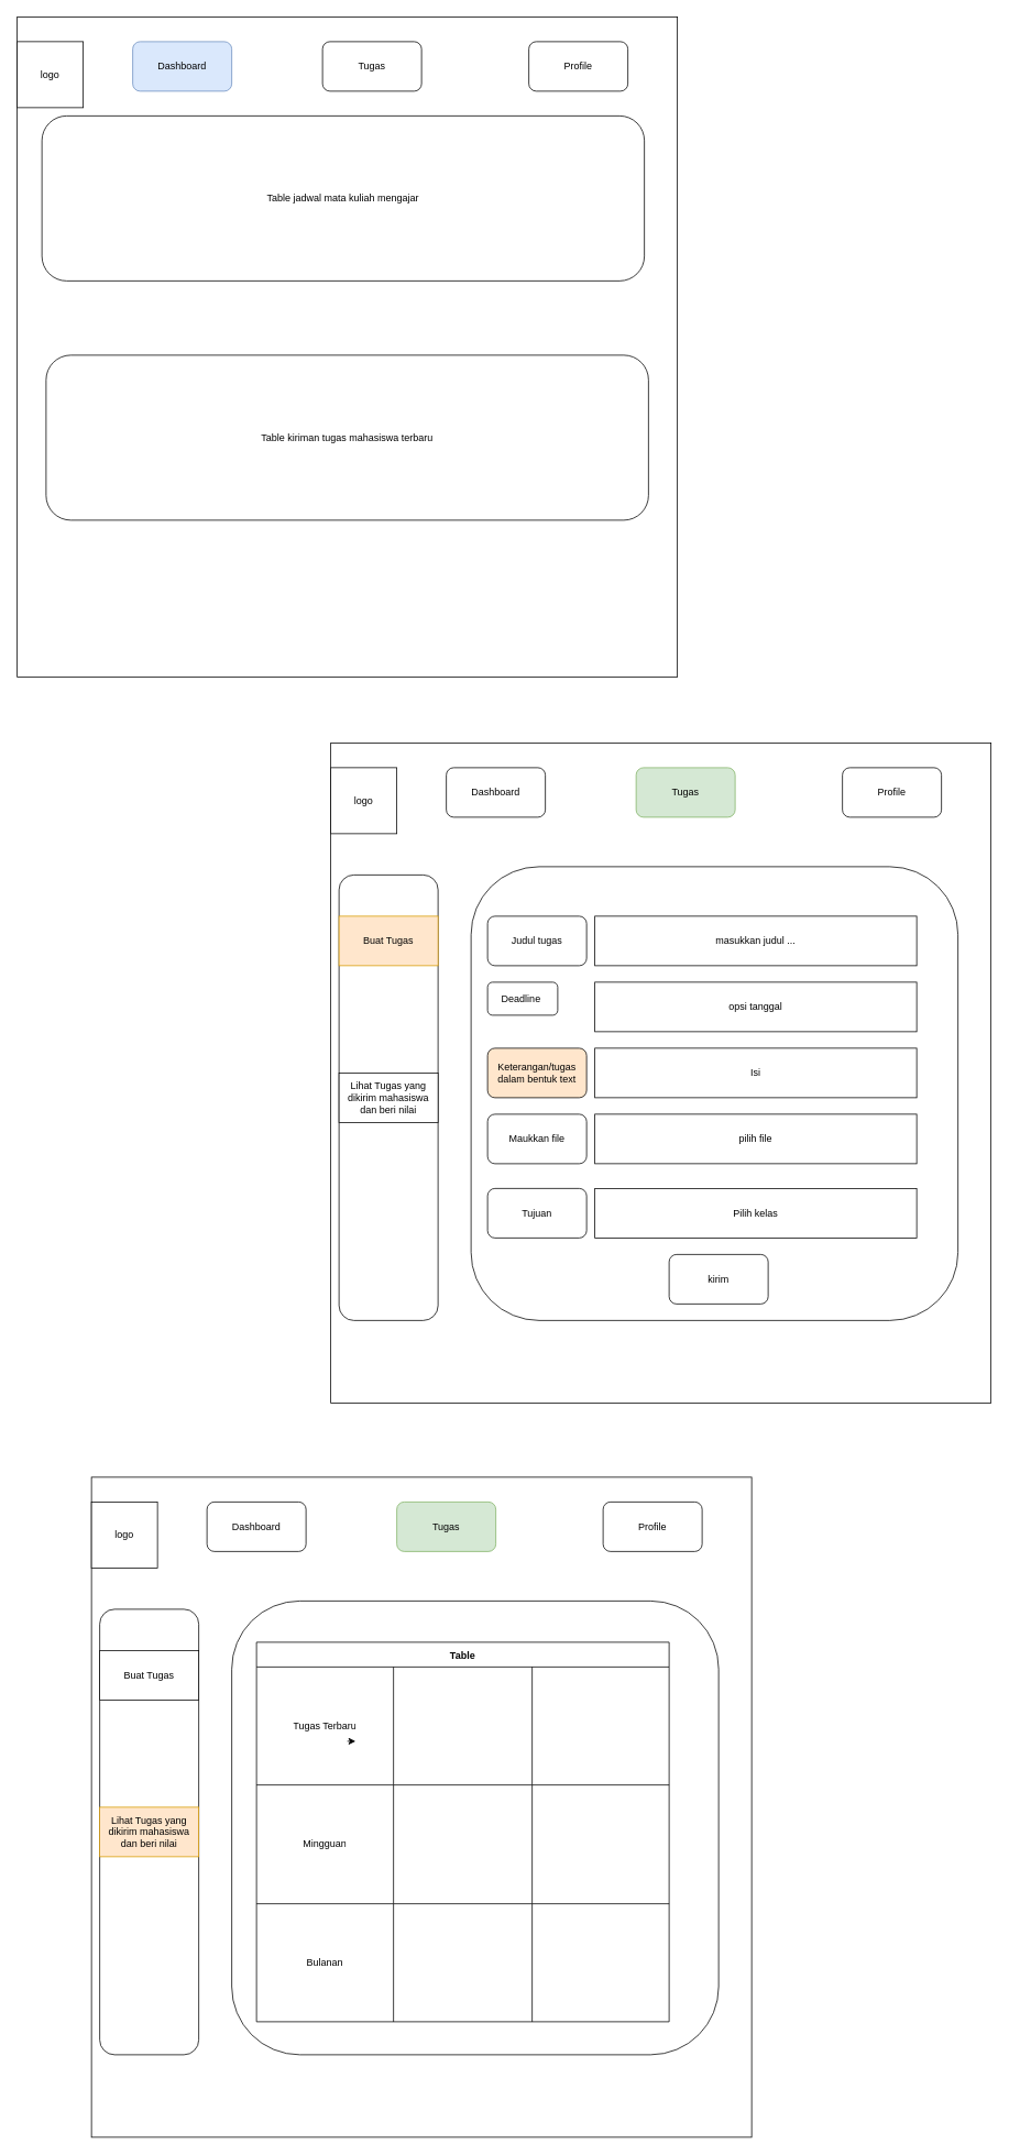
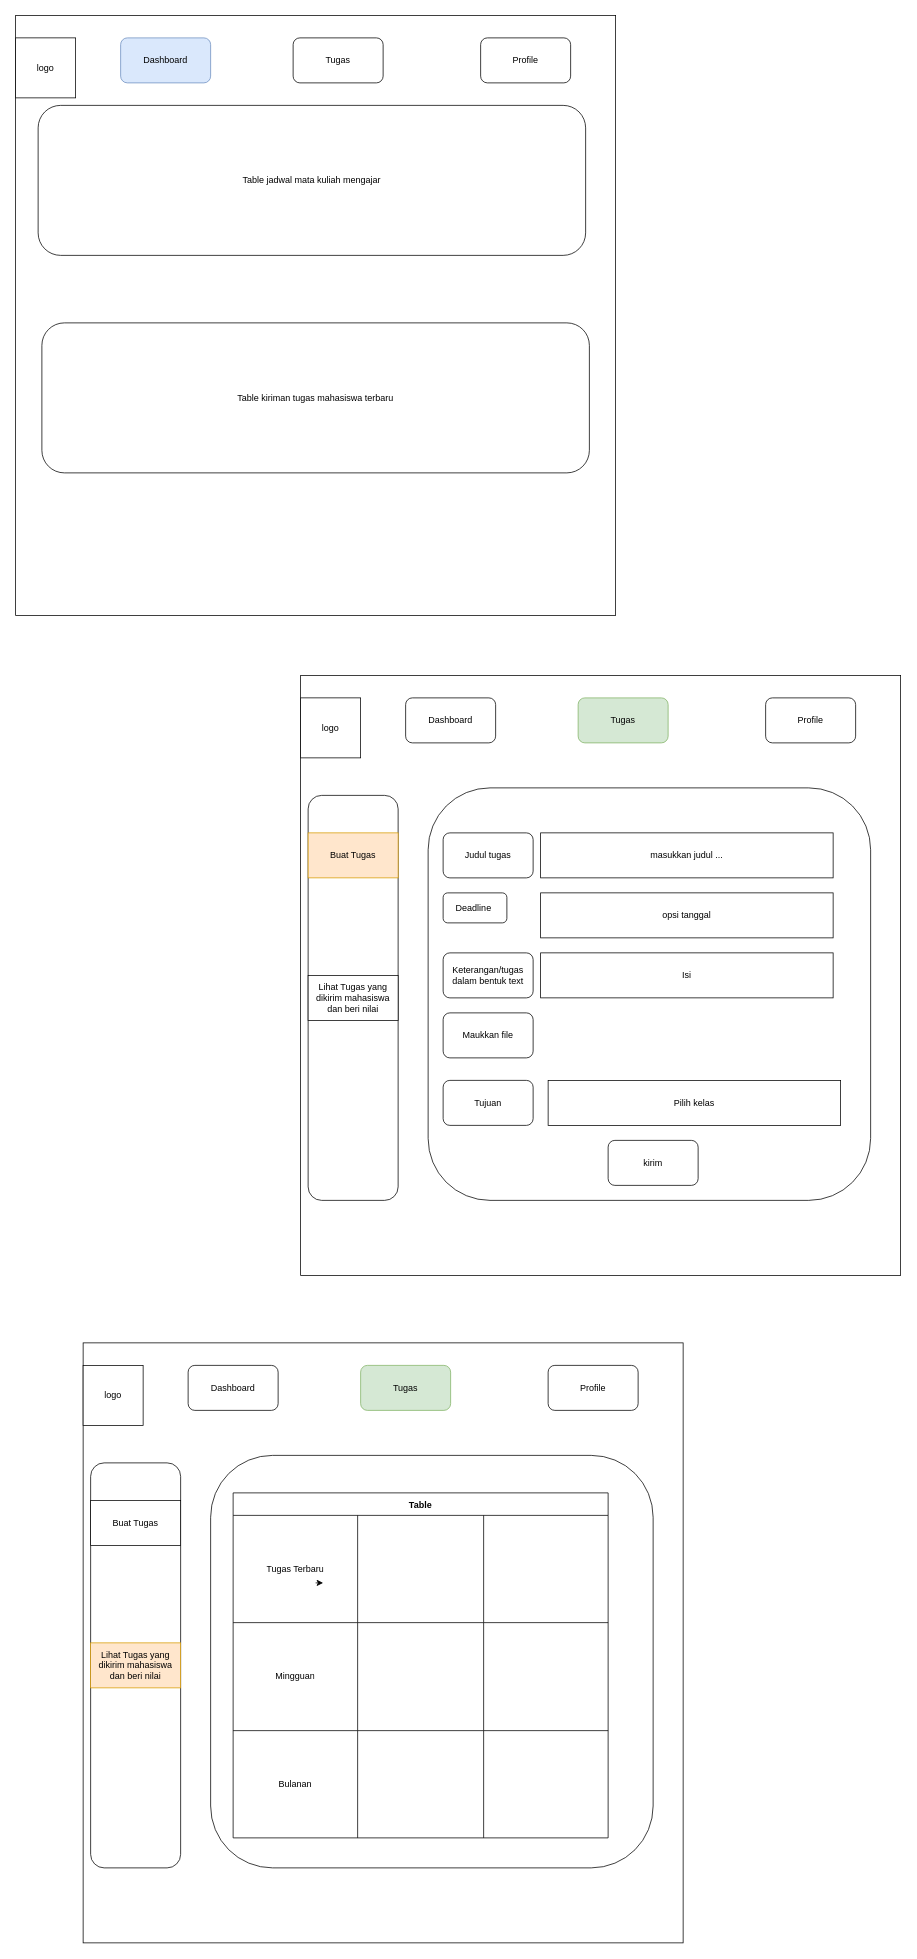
- <mxCell id="23" value="Keterangan/tugas dalam bentuk text" style="rounded=1;whiteSpace=wrap;html=1;fillColor=#ffe6cc;" vertex="1" parent="1"><mxGeometry x="590" y="1270" width="120" height="60" as="geometry" /></mxCell>
+ <mxCell id="23" value="Keterangan/tugas dalam bentuk text" style="rounded=1;whiteSpace=wrap;html=1;" vertex="1" parent="1"><mxGeometry x="590" y="1270" width="120" height="60" as="geometry" /></mxCell>
- <mxCell id="24" value="pilih file" style="rounded=0;whiteSpace=wrap;html=1;" vertex="1" parent="1"><mxGeometry x="720" y="1350" width="390" height="60" as="geometry" /></mxCell>
- <mxCell id="50" value="Pilih kelas" style="rounded=0;whiteSpace=wrap;html=1;" vertex="1" parent="1"><mxGeometry x="720" y="1440" width="390" height="60" as="geometry" /></mxCell>
+ <mxCell id="50" value="Pilih kelas" style="rounded=0;whiteSpace=wrap;html=1;" vertex="1" parent="1"><mxGeometry x="730" y="1440" width="390" height="60" as="geometry" /></mxCell>
